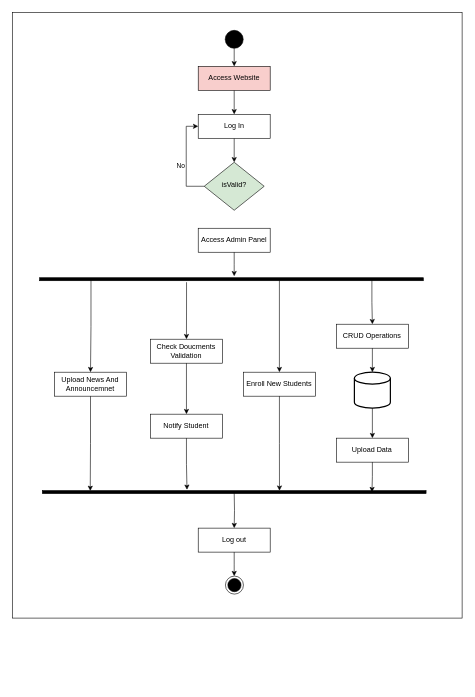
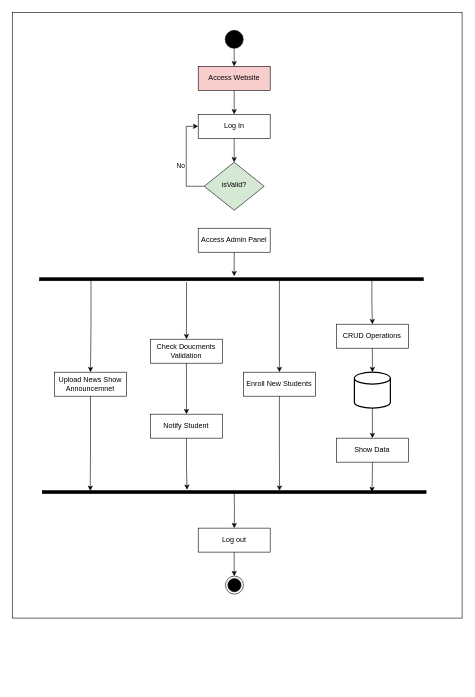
- <mxCell id="18" value="Upload News And Announcemnet" style="rounded=1;whiteSpace=wrap;html=1;fontSize=12;glass=0;strokeWidth=1;shadow=0;arcSize=0;" vertex="1" parent="1"><mxGeometry x="90.4" y="620" width="120" height="40" as="geometry" /></mxCell>
+ <mxCell id="18" value="Upload News Show Announcemnet" style="rounded=1;whiteSpace=wrap;html=1;fontSize=12;glass=0;strokeWidth=1;shadow=0;arcSize=0;" vertex="1" parent="1"><mxGeometry x="90.4" y="620" width="120" height="40" as="geometry" /></mxCell>
- <mxCell id="31" value="Upload Data" style="rounded=1;whiteSpace=wrap;html=1;fontSize=12;glass=0;strokeWidth=1;shadow=0;arcSize=0;" vertex="1" parent="1"><mxGeometry x="560.4" y="730" width="120" height="40" as="geometry" /></mxCell>
+ <mxCell id="31" value="Show Data" style="rounded=1;whiteSpace=wrap;html=1;fontSize=12;glass=0;strokeWidth=1;shadow=0;arcSize=0;" vertex="1" parent="1"><mxGeometry x="560.4" y="730" width="120" height="40" as="geometry" /></mxCell>
